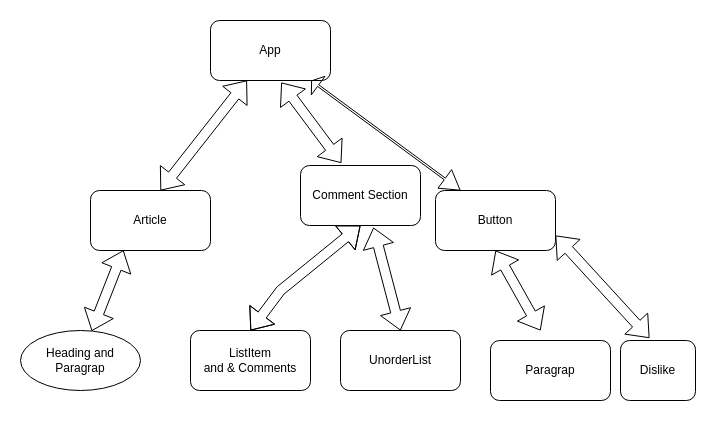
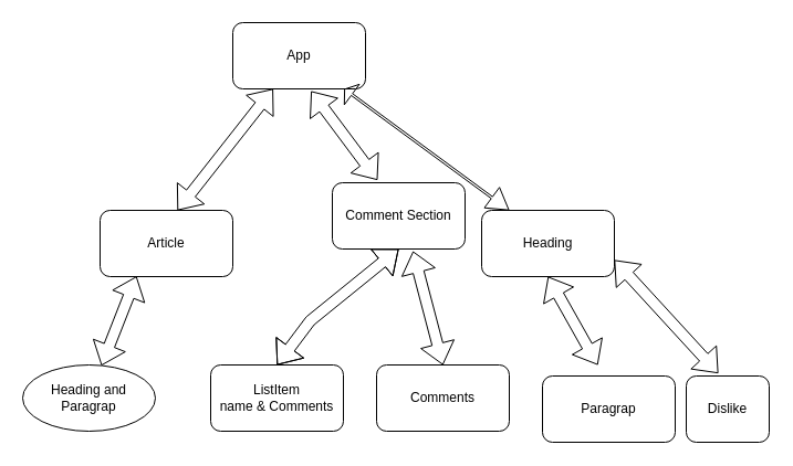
- <mxCell id="6" value="Button" style="rounded=1;whiteSpace=wrap;html=1;" parent="1" vertex="1"><mxGeometry x="435" y="190" width="120" height="60" as="geometry" /></mxCell>
+ <mxCell id="6" value="Heading" style="rounded=1;whiteSpace=wrap;html=1;" parent="1" vertex="1"><mxGeometry x="435" y="190" width="120" height="60" as="geometry" /></mxCell>
- <mxCell id="12" value="ListItem&lt;br&gt;and &amp;amp; Comments" style="rounded=1;whiteSpace=wrap;html=1;" parent="1" vertex="1"><mxGeometry x="190" y="330" width="120" height="60" as="geometry" /></mxCell>
+ <mxCell id="12" value="ListItem&lt;br&gt;name &amp;amp; Comments" style="rounded=1;whiteSpace=wrap;html=1;" parent="1" vertex="1"><mxGeometry x="190" y="330" width="120" height="60" as="geometry" /></mxCell>
- <mxCell id="14" value="UnorderList" style="rounded=1;whiteSpace=wrap;html=1;" parent="1" vertex="1"><mxGeometry x="340" y="330" width="120" height="60" as="geometry" /></mxCell>
+ <mxCell id="14" value="Comments" style="rounded=1;whiteSpace=wrap;html=1;" parent="1" vertex="1"><mxGeometry x="340" y="330" width="120" height="60" as="geometry" /></mxCell>
